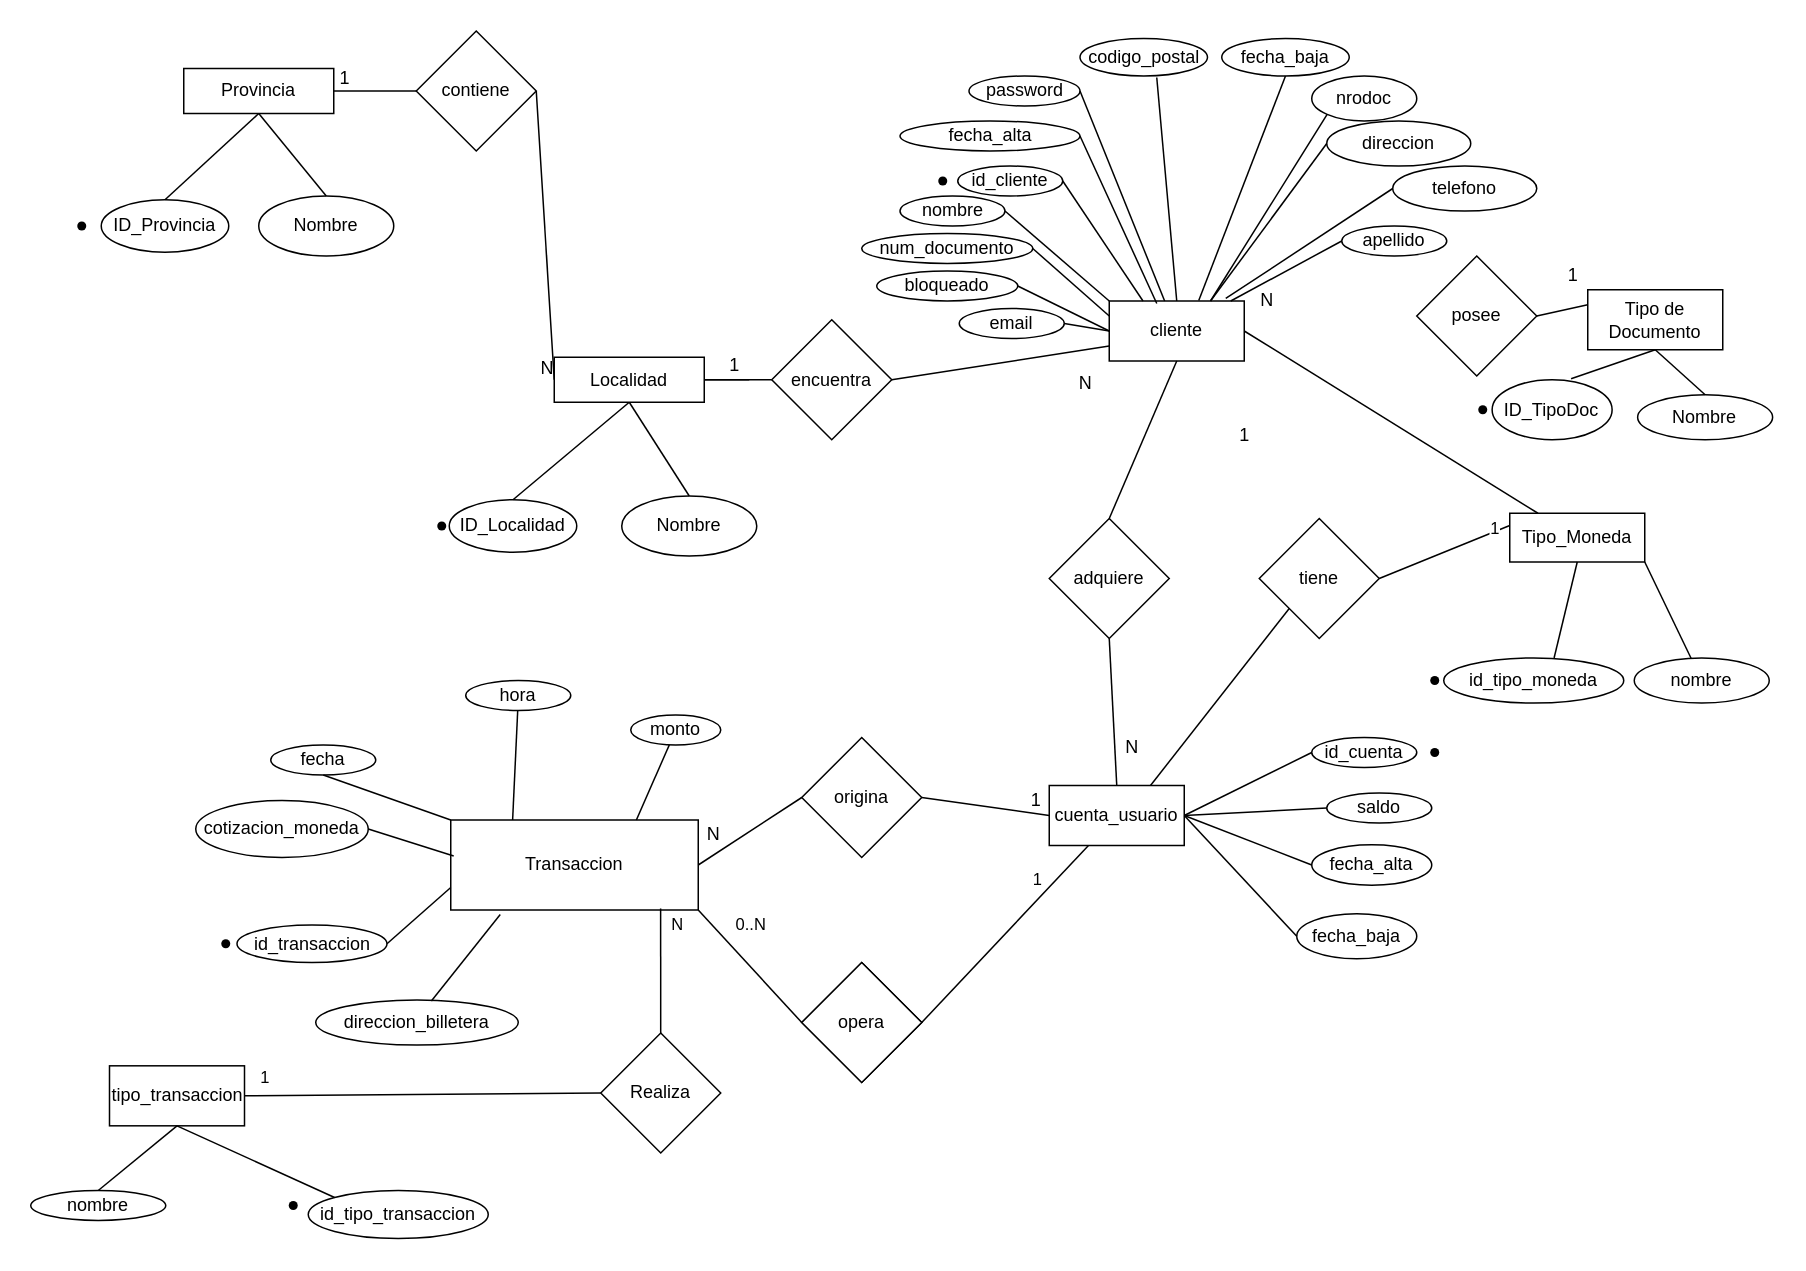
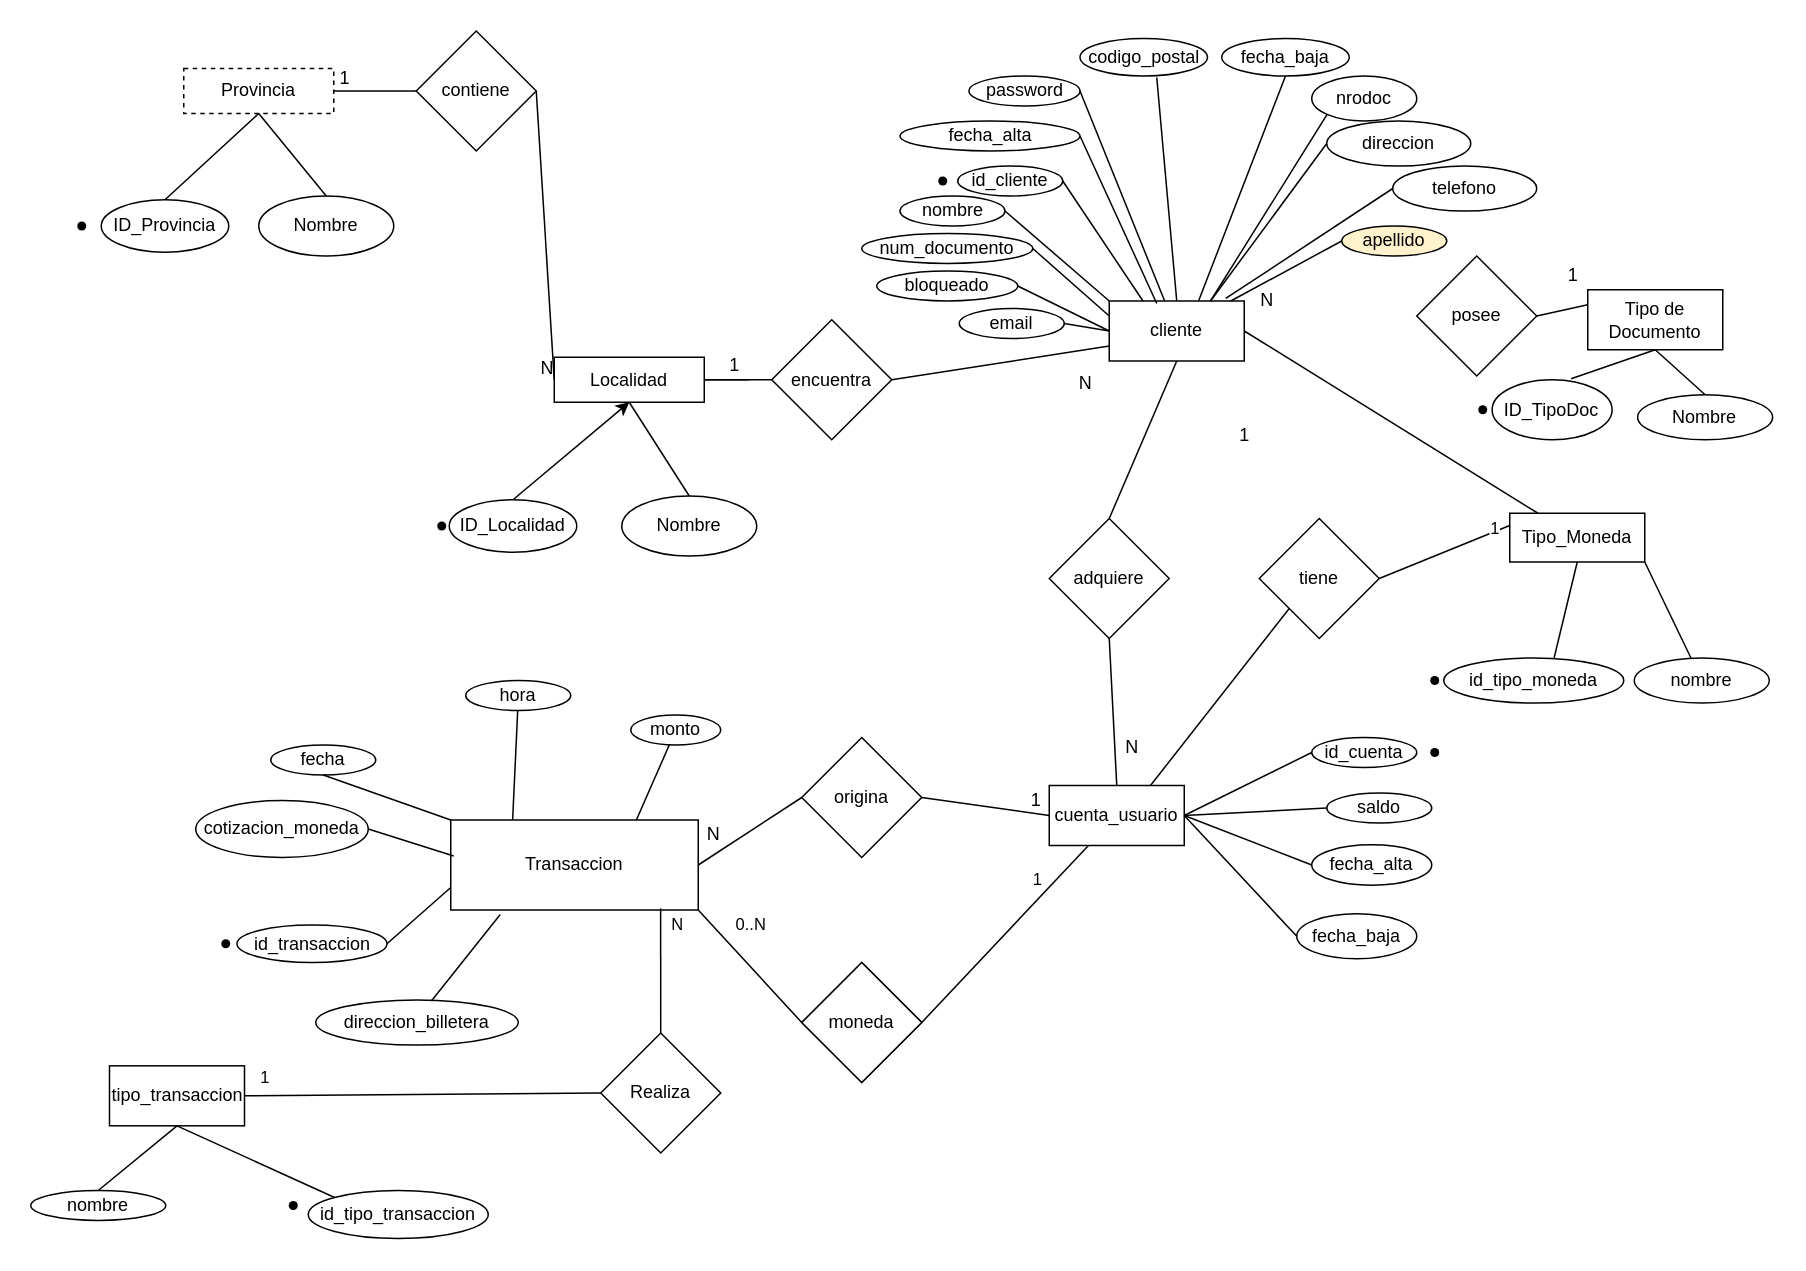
- <mxCell id="39" value="Provincia" style="rounded=0;whiteSpace=wrap;html=1;" parent="1" vertex="1"><mxGeometry x="122" y="45" width="100" height="30" as="geometry" /></mxCell>
+ <mxCell id="39" value="Provincia" style="rounded=0;whiteSpace=wrap;html=1;dashed=1;" parent="1" vertex="1"><mxGeometry x="122" y="45" width="100" height="30" as="geometry" /></mxCell>
- <mxCell id="106" value="apellido" style="ellipse;whiteSpace=wrap;html=1;" parent="1" vertex="1"><mxGeometry x="894" y="150" width="70" height="20" as="geometry" /></mxCell>
+ <mxCell id="106" value="apellido" style="ellipse;whiteSpace=wrap;html=1;fillColor=#fff2cc;" parent="1" vertex="1"><mxGeometry x="894" y="150" width="70" height="20" as="geometry" /></mxCell>
- <mxCell id="37" value="" style="endArrow=none;html=1;rounded=0;exitX=0.5;exitY=0;exitDx=0;exitDy=0;entryX=0.5;entryY=1;entryDx=0;entryDy=0;" parent="1" source="35" target="47" edge="1"><mxGeometry width="50" height="50" relative="1" as="geometry"><mxPoint x="364" y="322.5" as="sourcePoint" /><mxPoint x="414" y="272.5" as="targetPoint" /></mxGeometry></mxCell>
+ <mxCell id="37" value="" style="endArrow=classic;html=1;rounded=0;exitX=0.5;exitY=0;exitDx=0;exitDy=0;entryX=0.5;entryY=1;entryDx=0;entryDy=0;" parent="1" source="35" target="47" edge="1"><mxGeometry width="50" height="50" relative="1" as="geometry"><mxPoint x="364" y="322.5" as="sourcePoint" /><mxPoint x="414" y="272.5" as="targetPoint" /></mxGeometry></mxCell>
- <mxCell id="88" value="opera" style="rhombus;whiteSpace=wrap;html=1;" parent="1" vertex="1"><mxGeometry x="534" y="641" width="80" height="80" as="geometry" /></mxCell>
+ <mxCell id="88" value="moneda" style="rhombus;whiteSpace=wrap;html=1;" parent="1" vertex="1"><mxGeometry x="534" y="641" width="80" height="80" as="geometry" /></mxCell>
